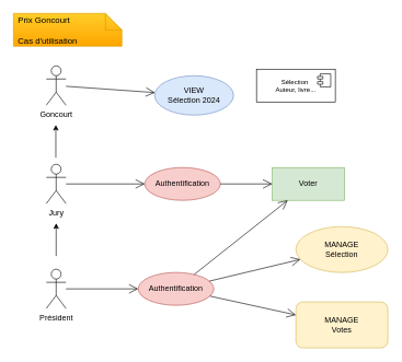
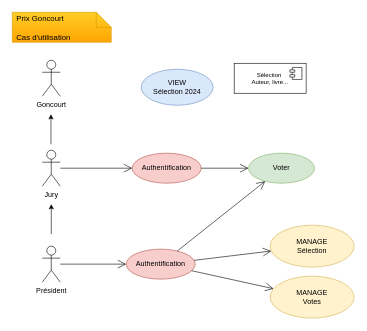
- <mxCell id="22" value="" style="endArrow=open;endFill=1;endSize=12;html=1;rounded=0;" parent="1" source="2" target="8" edge="1"><mxGeometry width="160" relative="1" as="geometry"><mxPoint x="330" y="410" as="sourcePoint" /><mxPoint x="490" y="410" as="targetPoint" /></mxGeometry></mxCell>
- <mxCell id="12" value="Voter" style="whiteSpace=wrap;html=1;fillColor=#d5e8d4;strokeColor=#82b366;rounded=0;" parent="1" vertex="1"><mxGeometry x="414" y="255" width="110" height="50" as="geometry" /></mxCell>
+ <mxCell id="12" value="Voter" style="ellipse;whiteSpace=wrap;html=1;fillColor=#d5e8d4;strokeColor=#82b366;" parent="1" vertex="1"><mxGeometry x="414" y="255" width="110" height="50" as="geometry" /></mxCell>
- <mxCell id="13" value="MANAGE&lt;br&gt;Sélection" style="ellipse;whiteSpace=wrap;html=1;fillColor=#fff2cc;strokeColor=#d6b656;" parent="1" vertex="1"><mxGeometry x="450" y="345" width="140" height="70" as="geometry" /></mxCell>
+ <mxCell id="13" value="MANAGE&lt;br&gt;Sélection" style="ellipse;whiteSpace=wrap;html=1;fillColor=#fff2cc;strokeColor=#d6b656;" parent="1" vertex="1"><mxGeometry x="450" y="375" width="140" height="70" as="geometry" /></mxCell>
- <mxCell id="14" value="MANAGE&lt;br&gt;Votes" style="whiteSpace=wrap;html=1;fillColor=#fff2cc;strokeColor=#d6b656;rounded=1;" parent="1" vertex="1"><mxGeometry x="450" y="460" width="140" height="70" as="geometry" /></mxCell>
+ <mxCell id="14" value="MANAGE&lt;br&gt;Votes" style="ellipse;whiteSpace=wrap;html=1;fillColor=#fff2cc;strokeColor=#d6b656;" parent="1" vertex="1"><mxGeometry x="450" y="460" width="140" height="70" as="geometry" /></mxCell>
